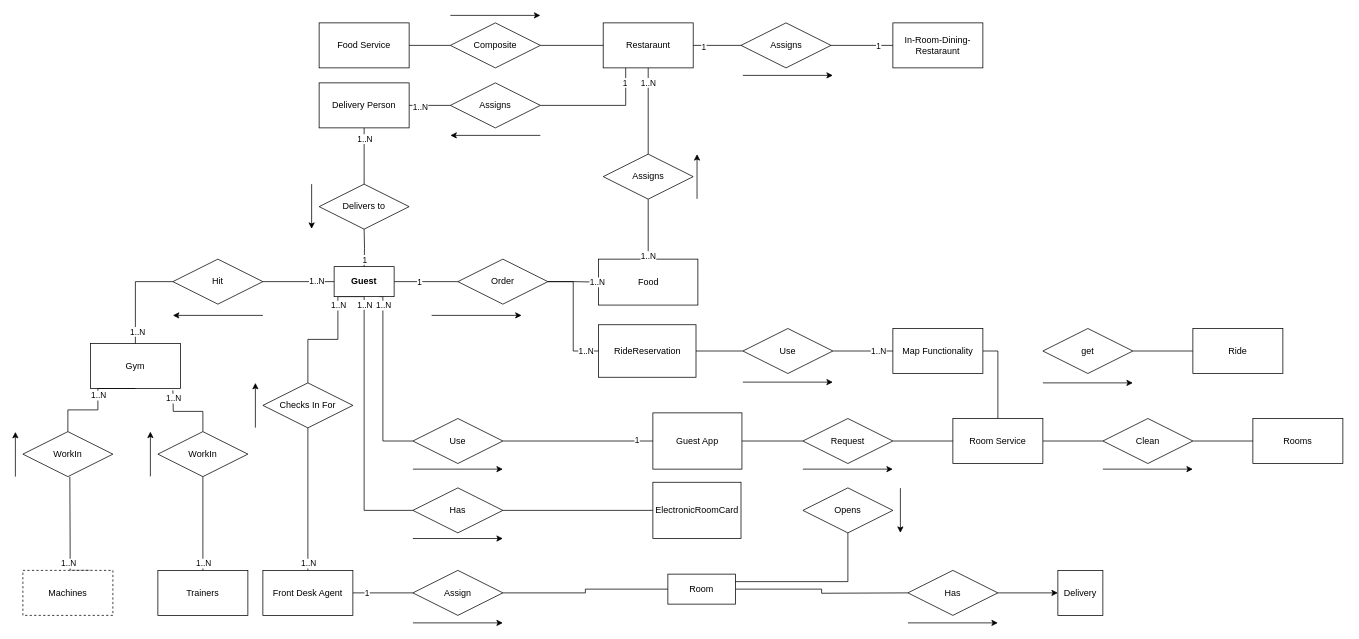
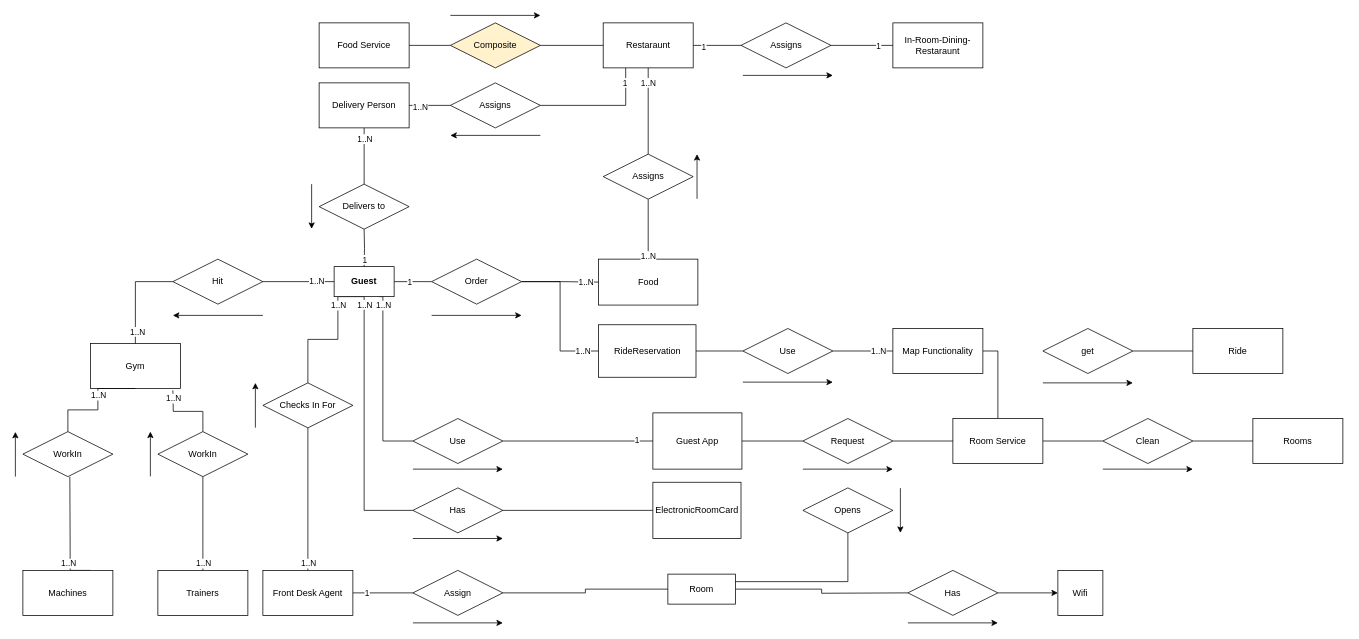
- <mxCell id="95" value="Composite" style="rhombus;whiteSpace=wrap;html=1;" vertex="1" parent="1"><mxGeometry x="600" y="30" width="120" height="60" as="geometry" /></mxCell>
+ <mxCell id="95" value="Composite" style="rhombus;whiteSpace=wrap;html=1;fillColor=#fff2cc;" vertex="1" parent="1"><mxGeometry x="600" y="30" width="120" height="60" as="geometry" /></mxCell>
- <mxCell id="87" value="Order" style="rhombus;whiteSpace=wrap;html=1;" vertex="1" parent="1"><mxGeometry x="610" y="345" width="120" height="60" as="geometry" /></mxCell>
+ <mxCell id="87" value="Order" style="rhombus;whiteSpace=wrap;html=1;" vertex="1" parent="1"><mxGeometry x="575" y="345" width="120" height="60" as="geometry" /></mxCell>
- <mxCell id="37" value="Machines" style="rounded=0;whiteSpace=wrap;html=1;dashed=1;" vertex="1" parent="1"><mxGeometry x="30" y="760" width="120" height="60" as="geometry" /></mxCell>
+ <mxCell id="37" value="Machines" style="rounded=0;whiteSpace=wrap;html=1;" vertex="1" parent="1"><mxGeometry x="30" y="760" width="120" height="60" as="geometry" /></mxCell>
- <mxCell id="39" value="Delivery" style="rounded=0;whiteSpace=wrap;html=1;" vertex="1" parent="1"><mxGeometry x="1410" y="760" width="60" height="60" as="geometry" /></mxCell>
+ <mxCell id="39" value="Wifi" style="rounded=0;whiteSpace=wrap;html=1;" vertex="1" parent="1"><mxGeometry x="1410" y="760" width="60" height="60" as="geometry" /></mxCell>
